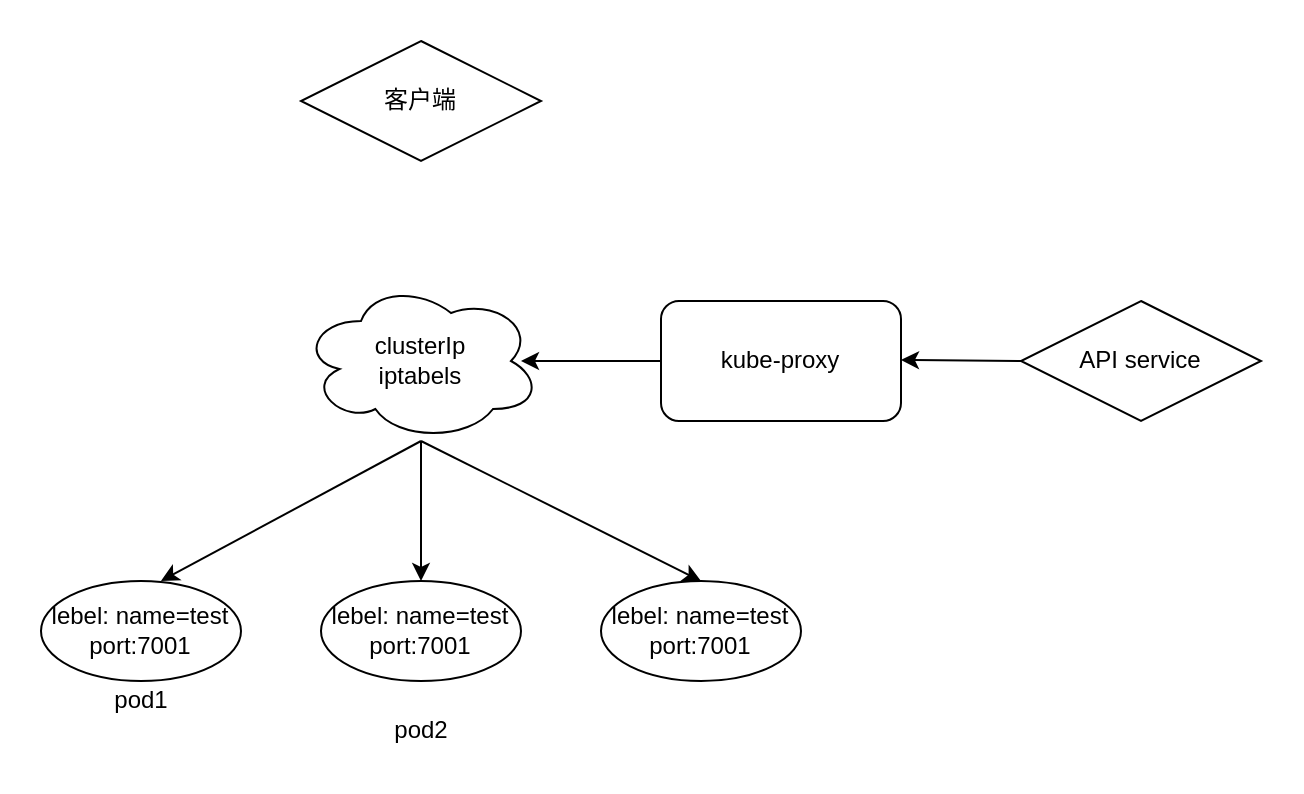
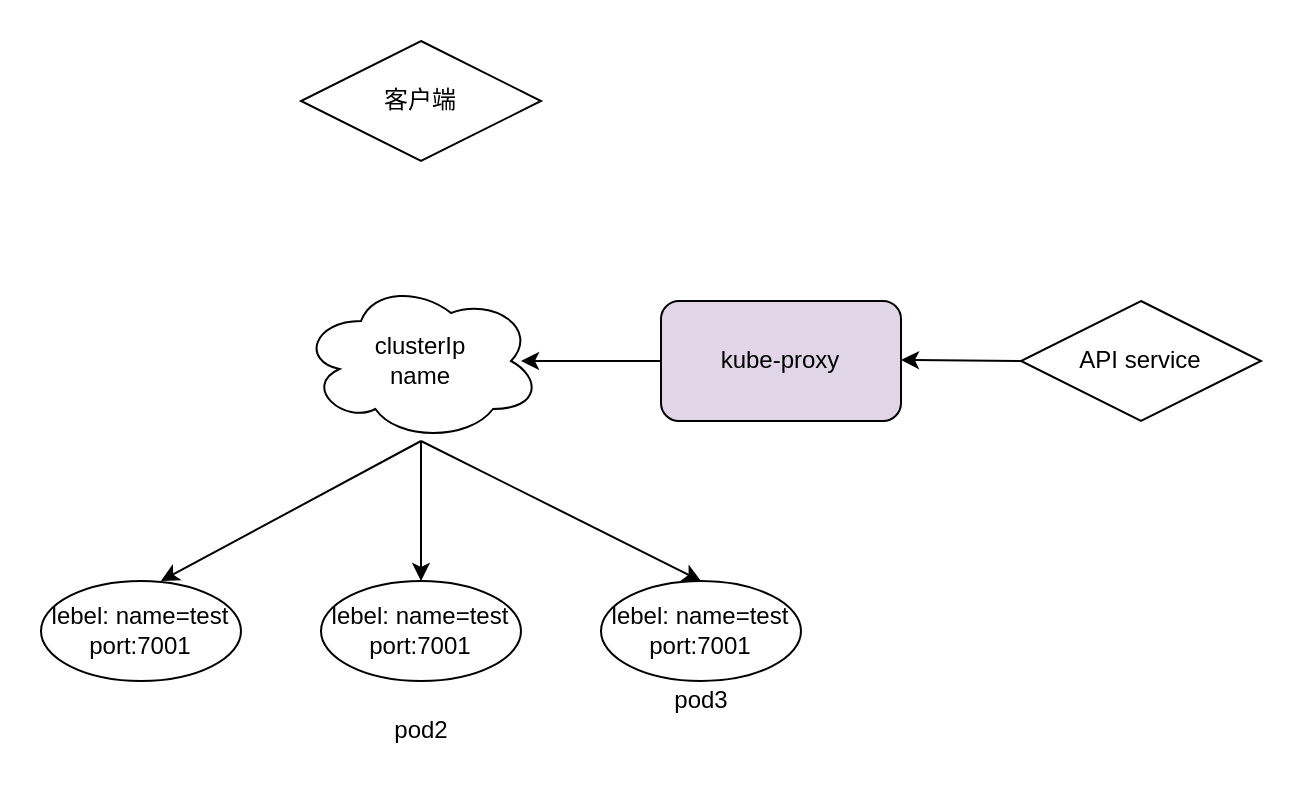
- <mxCell id="3" value="clusterIp&lt;br&gt;iptabels" style="ellipse;shape=cloud;whiteSpace=wrap;html=1;" vertex="1" parent="1"><mxGeometry x="150" y="140" width="120" height="80" as="geometry" /></mxCell>
+ <mxCell id="3" value="clusterIp&lt;br&gt;name" style="ellipse;shape=cloud;whiteSpace=wrap;html=1;" vertex="1" parent="1"><mxGeometry x="150" y="140" width="120" height="80" as="geometry" /></mxCell>
- <mxCell id="13" value="kube-proxy" style="rounded=1;whiteSpace=wrap;html=1;" vertex="1" parent="1"><mxGeometry x="330" y="150" width="120" height="60" as="geometry" /></mxCell>
+ <mxCell id="13" value="kube-proxy" style="rounded=1;whiteSpace=wrap;html=1;fillColor=#e1d5e7;" vertex="1" parent="1"><mxGeometry x="330" y="150" width="120" height="60" as="geometry" /></mxCell>
- <mxCell id="7" value="pod1" style="text;html=1;align=center;verticalAlign=middle;resizable=0;points=[];autosize=1;strokeColor=none;fillColor=none;" vertex="1" parent="1"><mxGeometry x="50" y="340" width="40" height="20" as="geometry" /></mxCell>
+ <mxCell id="9" value="pod3" style="text;html=1;align=center;verticalAlign=middle;resizable=0;points=[];autosize=1;strokeColor=none;fillColor=none;" vertex="1" parent="1"><mxGeometry x="330" y="340" width="40" height="20" as="geometry" /></mxCell>
